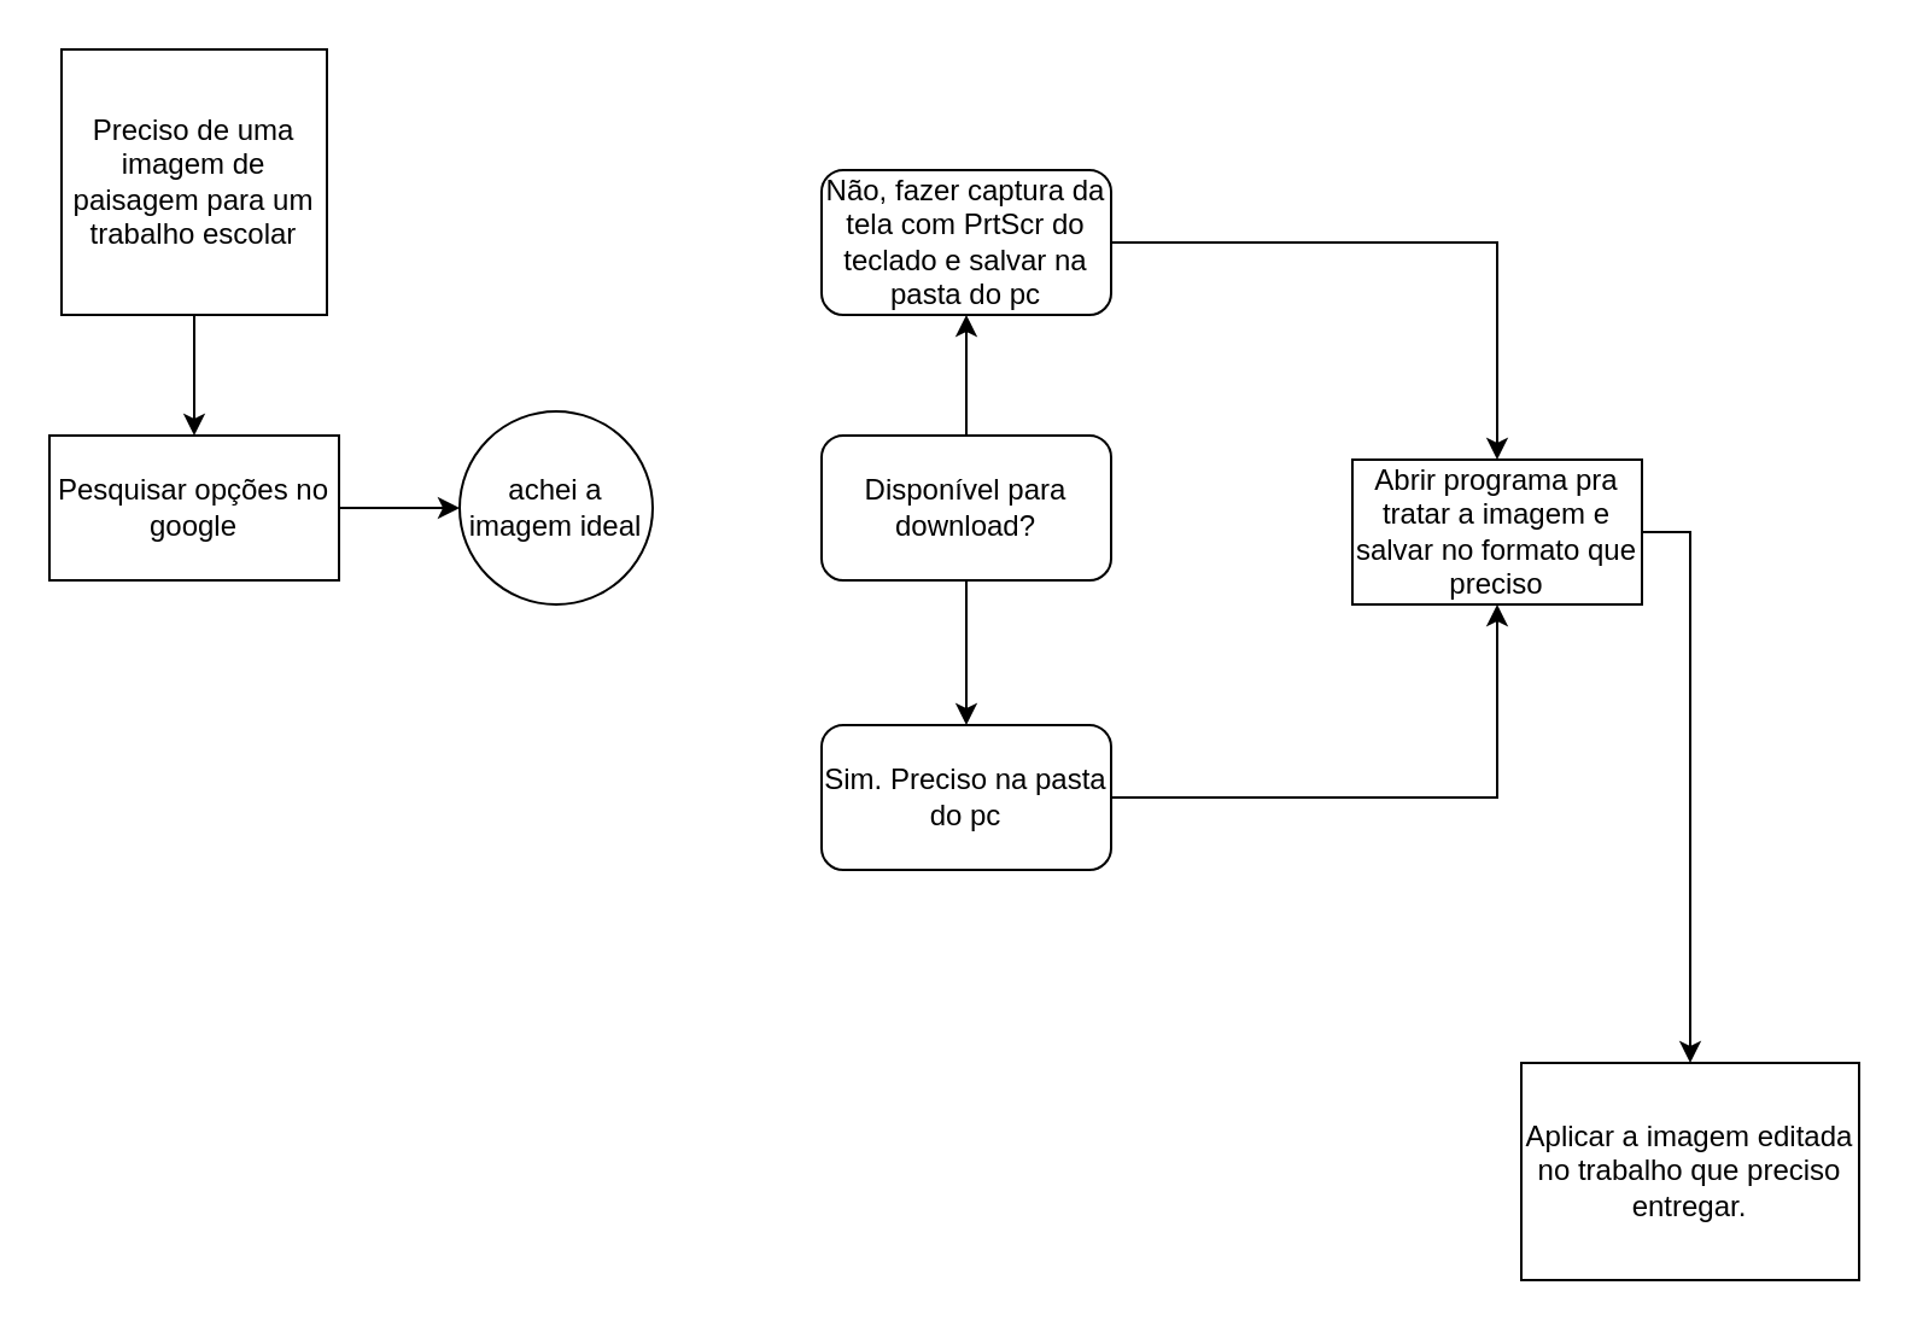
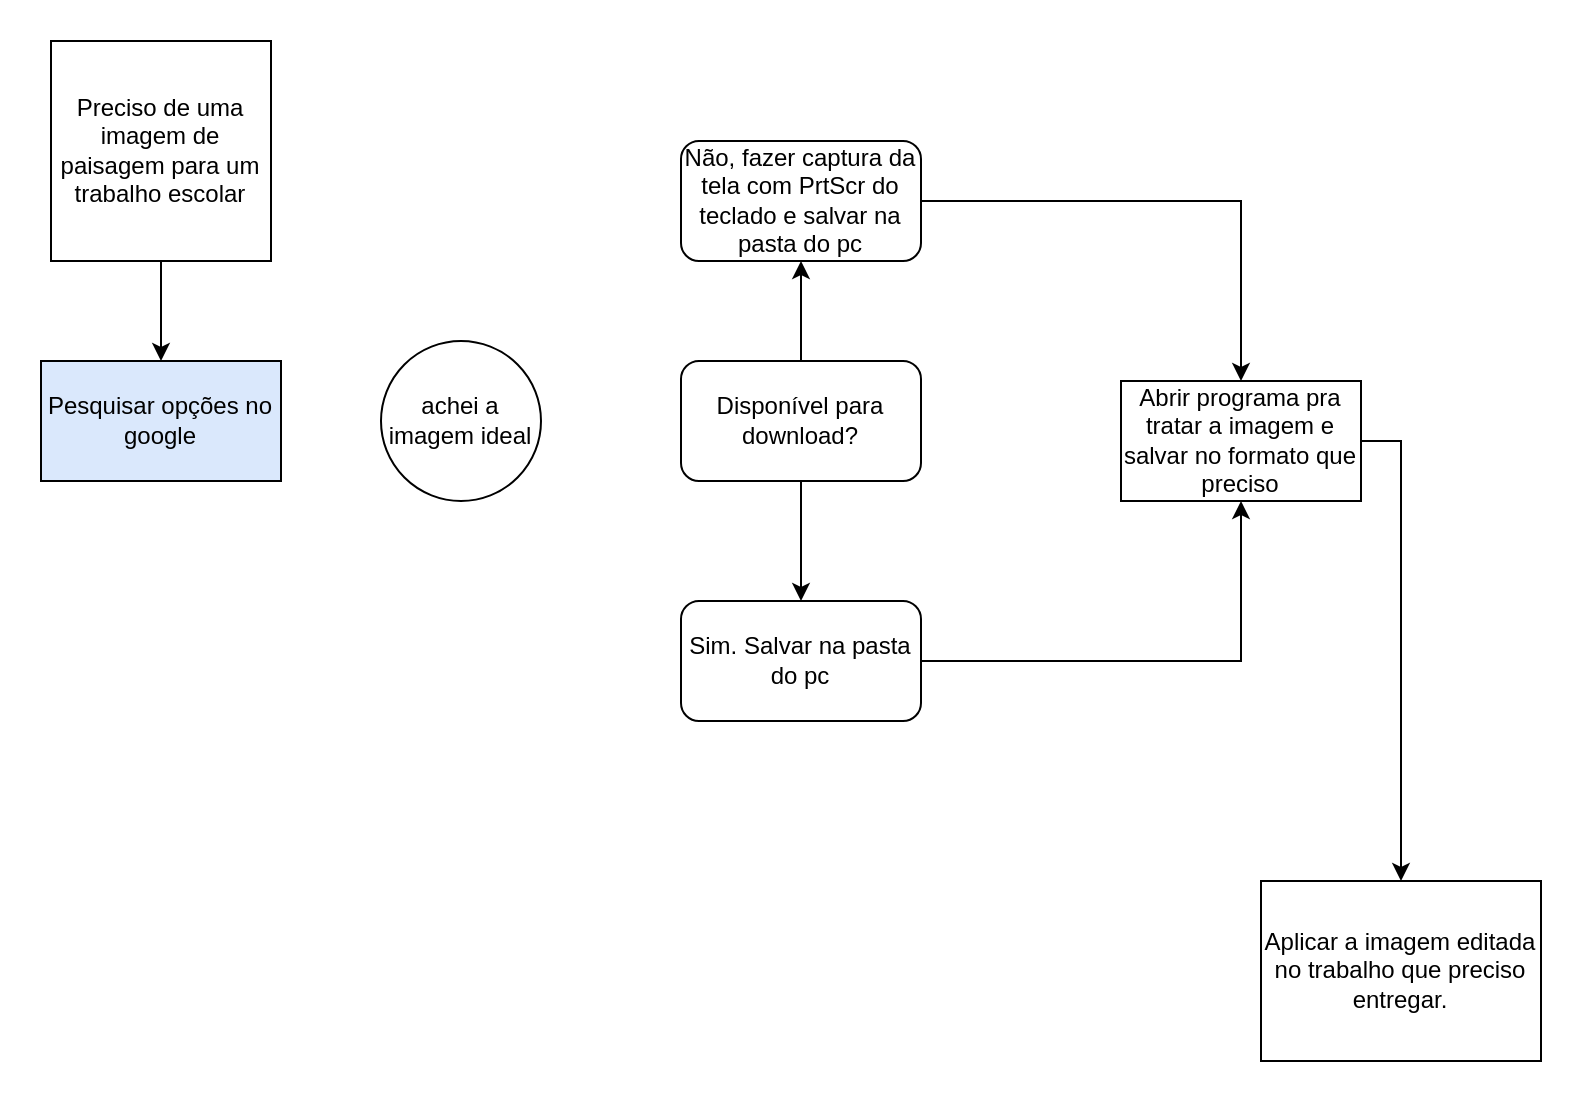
- <mxCell id="5" value="Pesquisar opções no google" style="rounded=0;whiteSpace=wrap;html=1;" vertex="1" parent="1"><mxGeometry x="20" y="180" width="120" height="60" as="geometry" /></mxCell>
+ <mxCell id="5" value="Pesquisar opções no google" style="rounded=0;whiteSpace=wrap;html=1;fillColor=#dae8fc;" vertex="1" parent="1"><mxGeometry x="20" y="180" width="120" height="60" as="geometry" /></mxCell>
- <mxCell id="4" style="edgeStyle=orthogonalEdgeStyle;rounded=0;orthogonalLoop=1;jettySize=auto;html=1;" edge="1" parent="1" source="5" target="6"><mxGeometry relative="1" as="geometry"><mxPoint x="230" y="210" as="targetPoint" /></mxGeometry></mxCell>
- <mxCell id="11" value="Sim. Preciso na pasta do pc" style="rounded=1;whiteSpace=wrap;html=1;" vertex="1" parent="1"><mxGeometry x="340" y="300" width="120" height="60" as="geometry" /></mxCell>
+ <mxCell id="11" value="Sim. Salvar na pasta do pc" style="rounded=1;whiteSpace=wrap;html=1;" vertex="1" parent="1"><mxGeometry x="340" y="300" width="120" height="60" as="geometry" /></mxCell>
